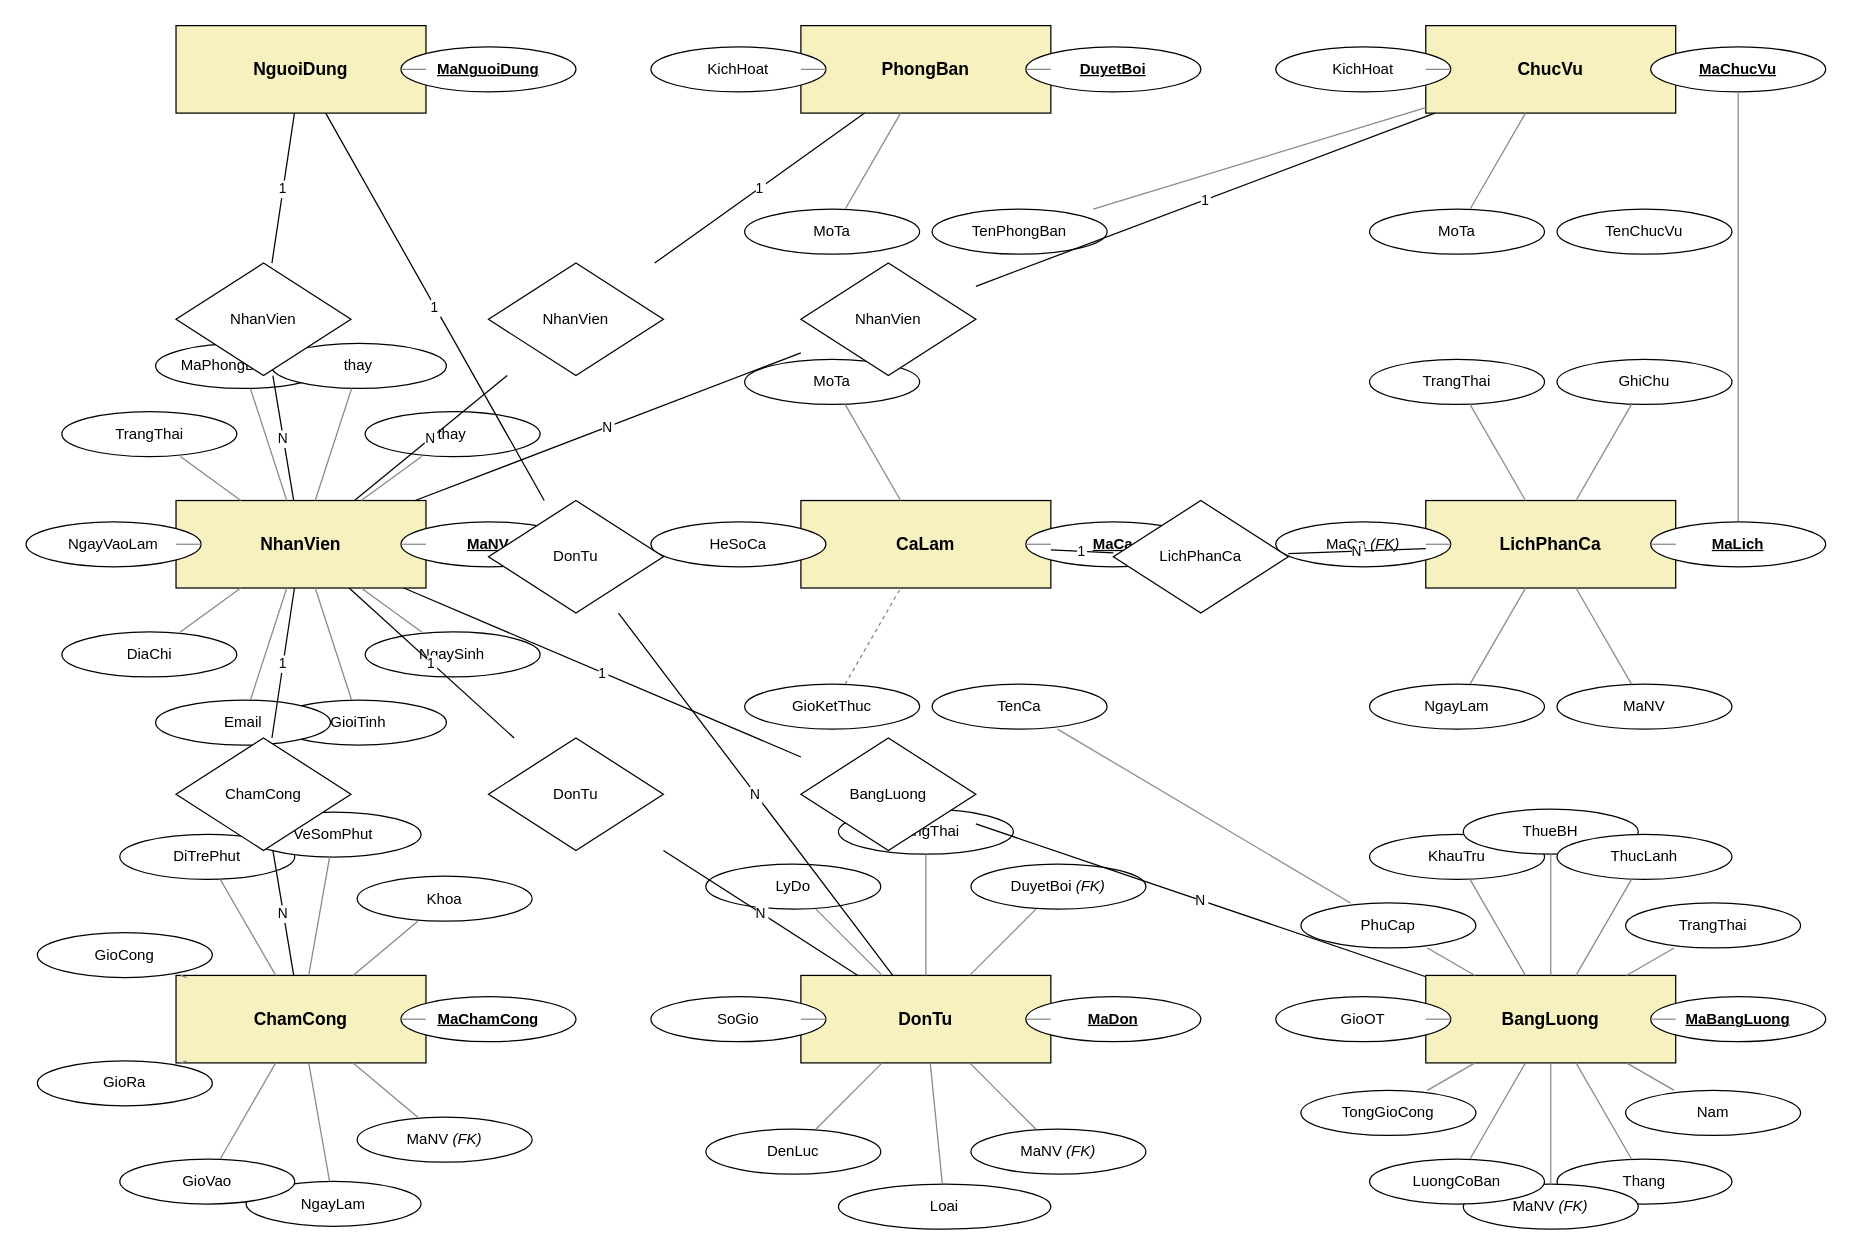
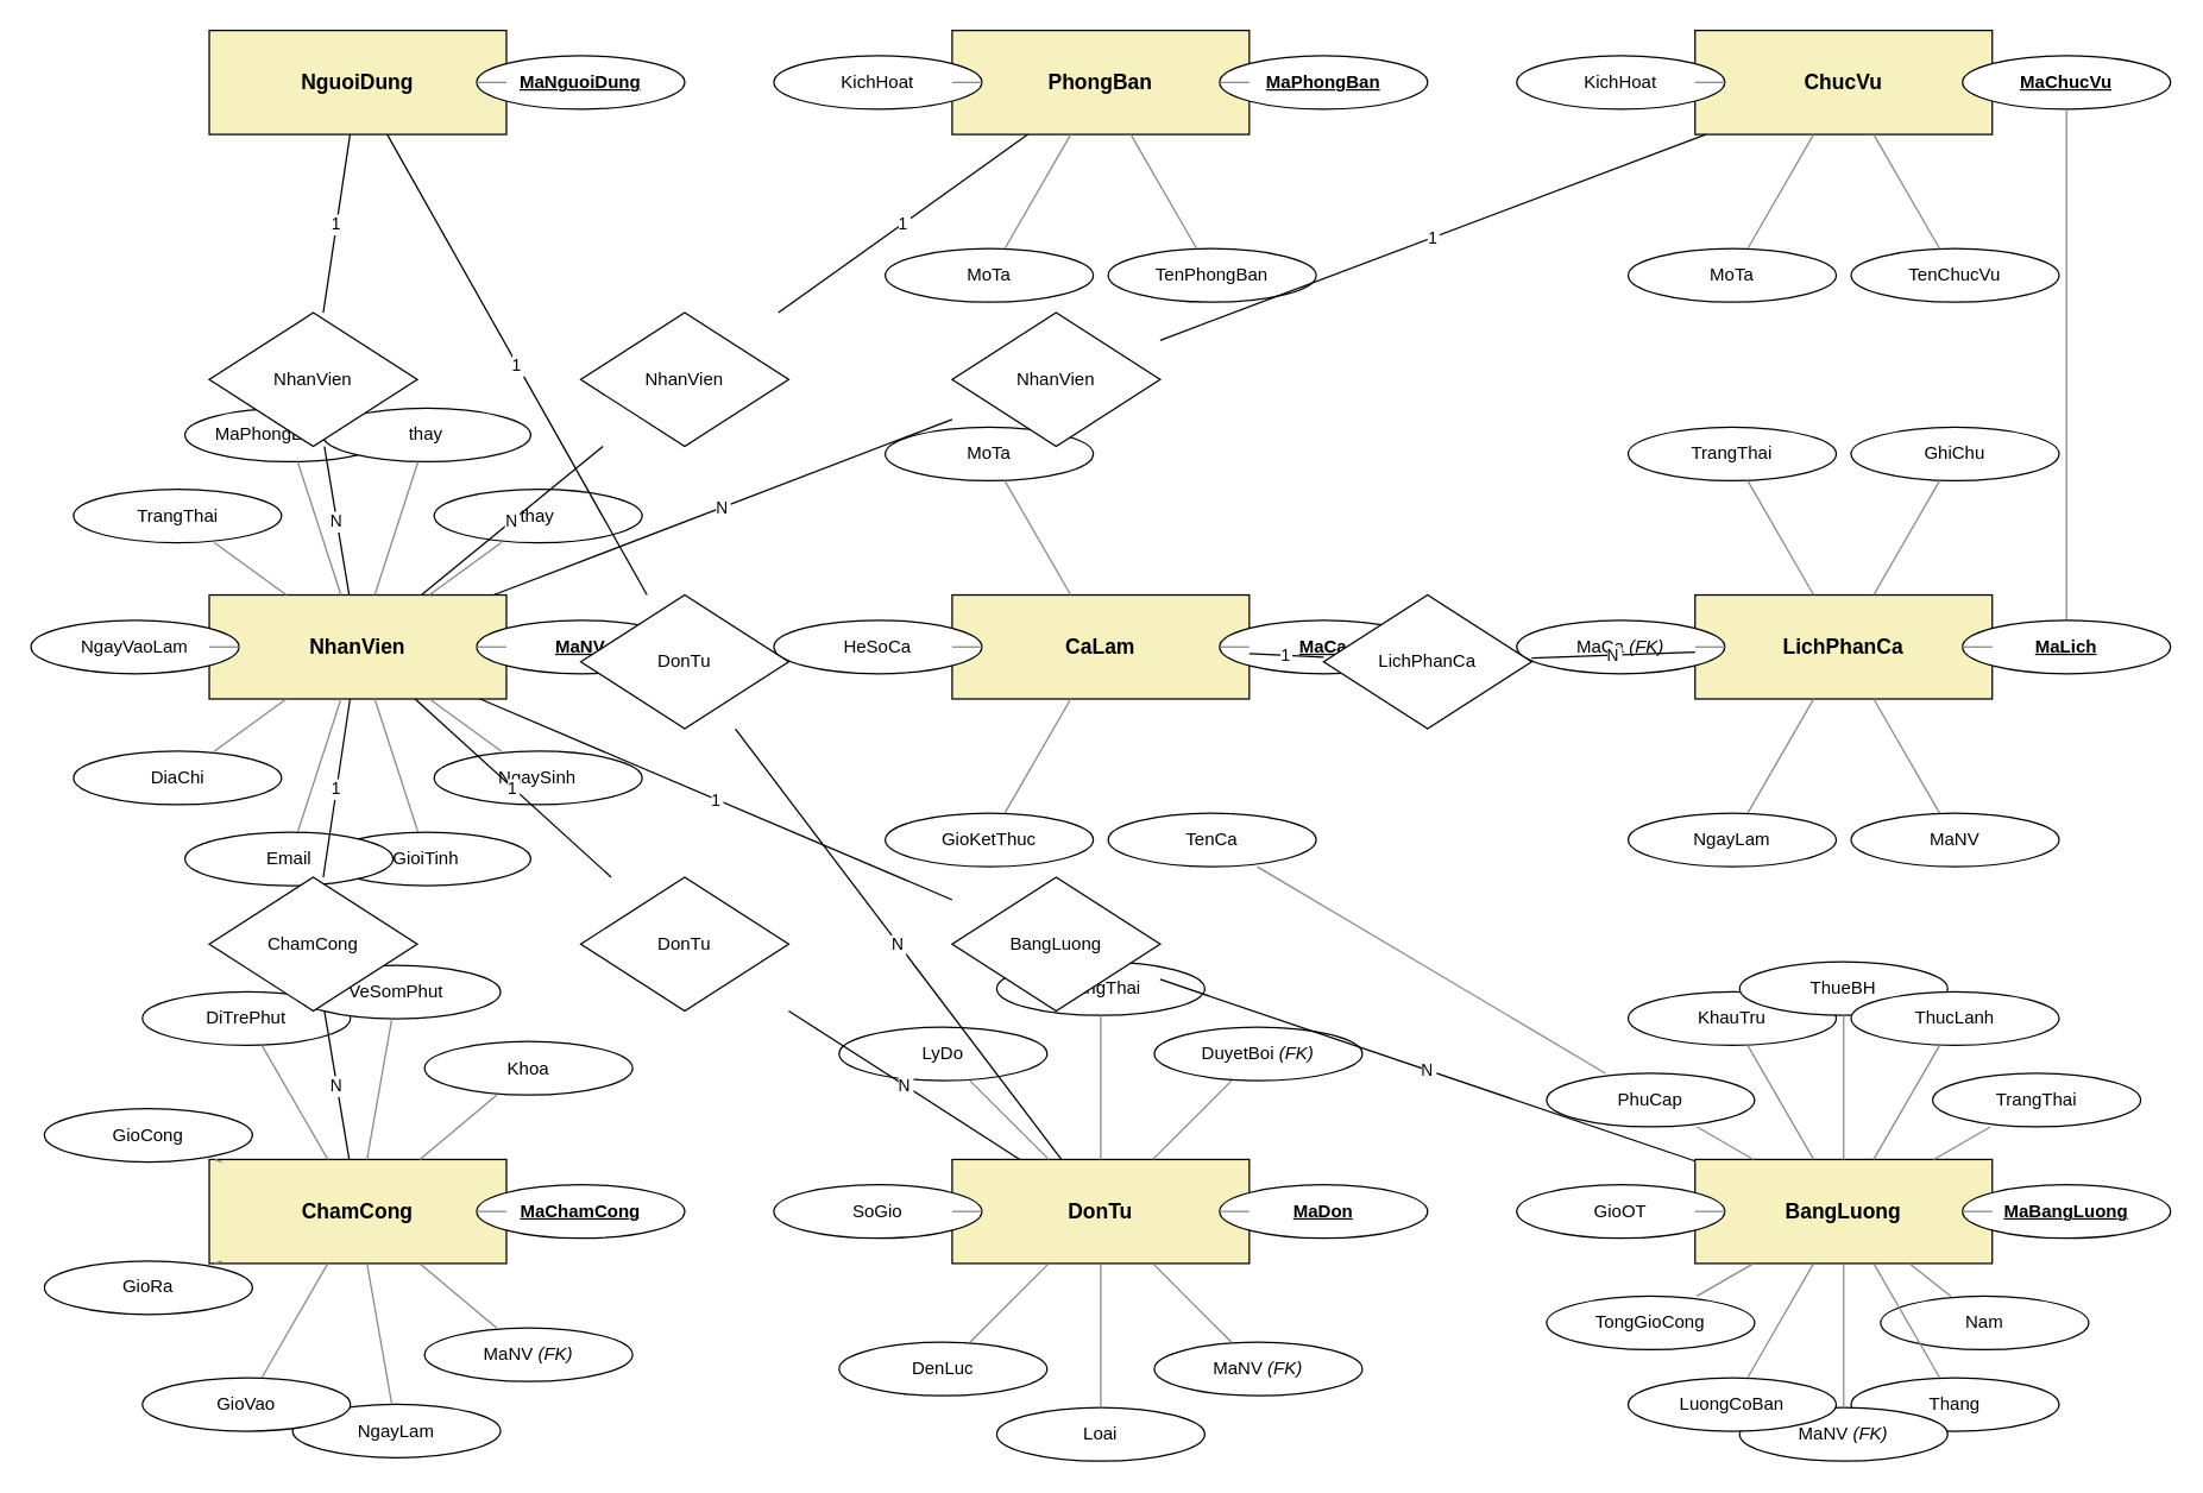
- <mxCell id="13" value="&lt;u&gt;&lt;b&gt;DuyetBoi&lt;/b&gt;&lt;/u&gt;" style="shape=ellipse;whiteSpace=wrap;html=1;strokeColor=#000000;fillColor=#FFFFFF;fontSize=12;" vertex="1" parent="1"><mxGeometry x="820" y="37" width="140" height="36" as="geometry" /></mxCell>
+ <mxCell id="13" value="&lt;u&gt;&lt;b&gt;MaPhongBan&lt;/b&gt;&lt;/u&gt;" style="shape=ellipse;whiteSpace=wrap;html=1;strokeColor=#000000;fillColor=#FFFFFF;fontSize=12;" vertex="1" parent="1"><mxGeometry x="820" y="37" width="140" height="36" as="geometry" /></mxCell>
- <mxCell id="16" value="" style="endArrow=none;strokeColor=#888888;" edge="1" parent="1" source="15" target="4"><mxGeometry relative="1" as="geometry" /></mxCell>
+ <mxCell id="16" value="" style="endArrow=none;strokeColor=#888888;" edge="1" parent="1" source="15" target="3"><mxGeometry relative="1" as="geometry" /></mxCell>
+ <mxCell id="24" value="" style="endArrow=none;strokeColor=#888888;" edge="1" parent="1" source="23" target="4"><mxGeometry relative="1" as="geometry" /></mxCell>
+ <mxCell id="56" value="" style="endArrow=none;strokeColor=#888888;" edge="1" parent="1" source="55" target="6"><mxGeometry relative="1" as="geometry" /></mxCell>
- <mxCell id="54" value="" style="endArrow=none;strokeColor=#888888;dashed=1;" edge="1" parent="1" source="53" target="6"><mxGeometry relative="1" as="geometry" /></mxCell>
+ <mxCell id="54" value="" style="endArrow=none;strokeColor=#888888;" edge="1" parent="1" source="53" target="6"><mxGeometry relative="1" as="geometry" /></mxCell>
- <mxCell id="107" value="Nam" style="shape=ellipse;whiteSpace=wrap;html=1;strokeColor=#000000;fillColor=#FFFFFF;fontSize=12;" vertex="1" parent="1"><mxGeometry x="1299.904" y="872" width="140" height="36" as="geometry" /></mxCell>
+ <mxCell id="107" value="Nam" style="shape=ellipse;whiteSpace=wrap;html=1;strokeColor=#000000;fillColor=#FFFFFF;fontSize=12;" vertex="1" parent="1"><mxGeometry x="1264.904" y="872" width="140" height="36" as="geometry" /></mxCell>
- <mxCell id="93" value="Loai" style="shape=ellipse;whiteSpace=wrap;html=1;strokeColor=#000000;fillColor=#FFFFFF;fontSize=12;" vertex="1" parent="1"><mxGeometry x="670" y="947" width="170" height="36" as="geometry" /></mxCell>
+ <mxCell id="93" value="Loai" style="shape=ellipse;whiteSpace=wrap;html=1;strokeColor=#000000;fillColor=#FFFFFF;fontSize=12;" vertex="1" parent="1"><mxGeometry x="670" y="947" width="140" height="36" as="geometry" /></mxCell>
